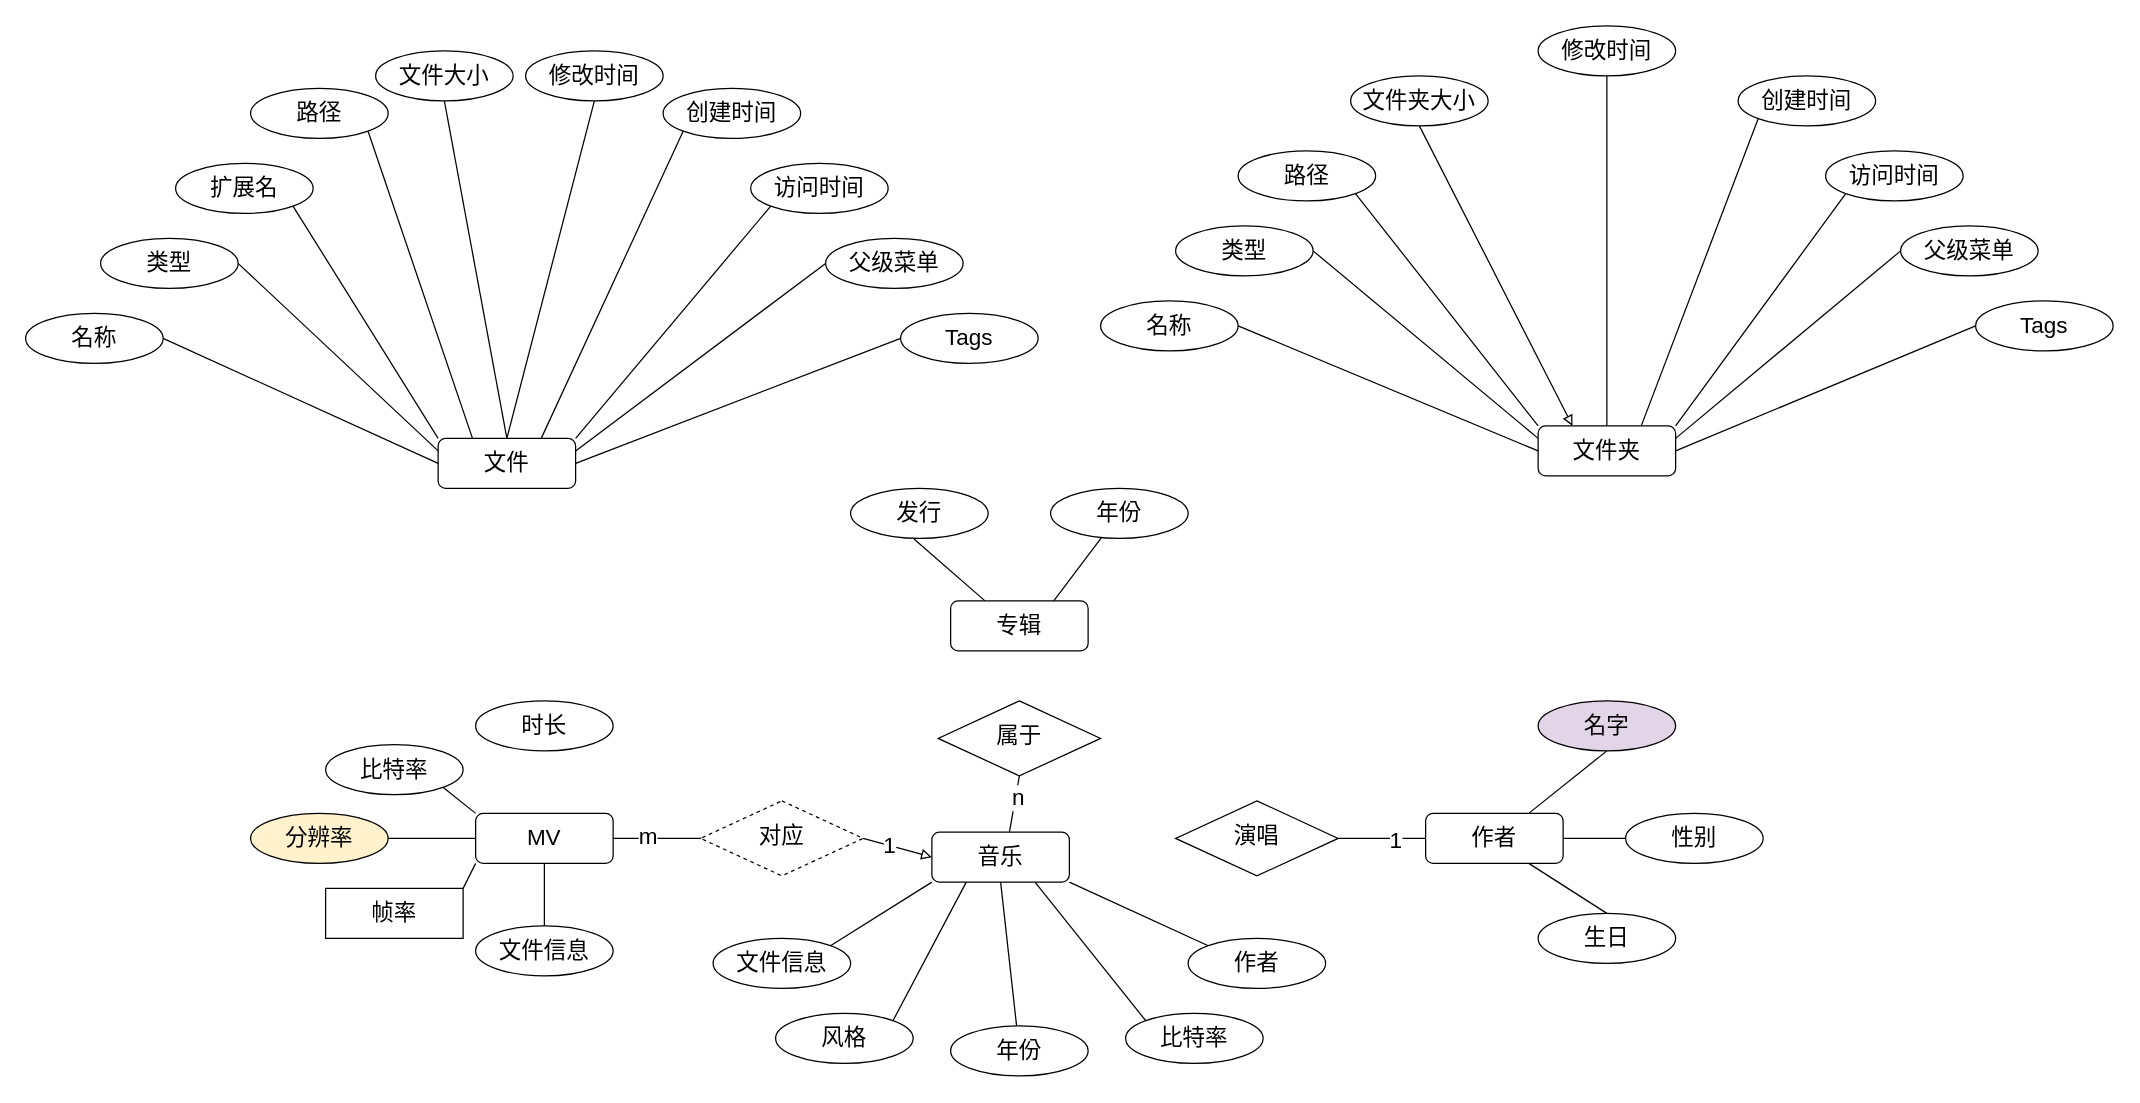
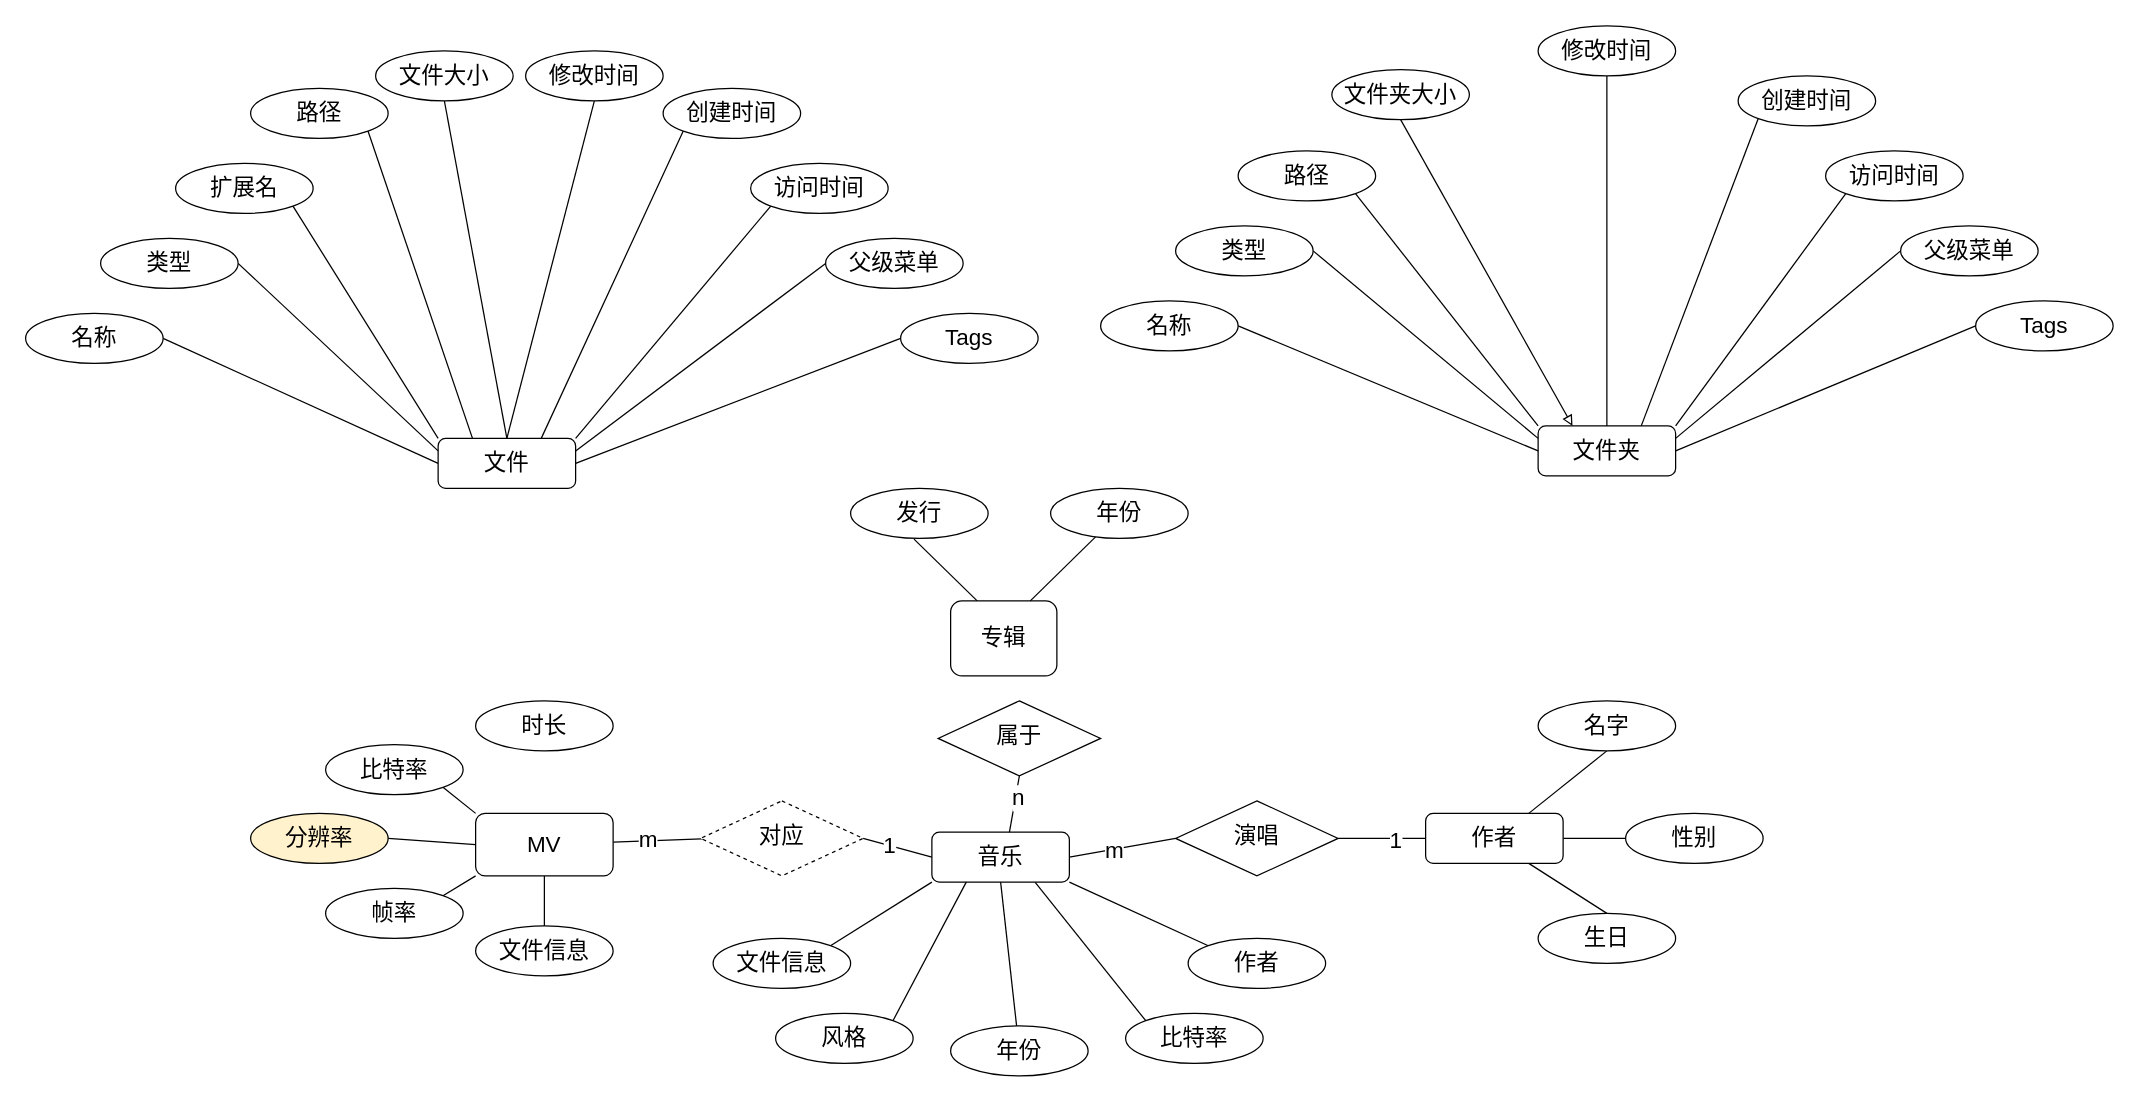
- <mxCell id="39" value="文件夹大小" style="ellipse;whiteSpace=wrap;html=1;fontSize=18;" vertex="1" parent="1"><mxGeometry x="1080" y="60" width="110" height="40" as="geometry" /></mxCell>
+ <mxCell id="39" value="文件夹大小" style="ellipse;whiteSpace=wrap;html=1;fontSize=18;" vertex="1" parent="1"><mxGeometry x="1065" y="55" width="110" height="40" as="geometry" /></mxCell>
- <mxCell id="58" value="&lt;font style=&quot;font-size: 18px;&quot;&gt;专辑&lt;/font&gt;" style="rounded=1;whiteSpace=wrap;html=1;fontSize=12;glass=0;strokeWidth=1;shadow=0;" vertex="1" parent="1"><mxGeometry x="760" y="480" width="110" height="40" as="geometry" /></mxCell>
+ <mxCell id="58" value="&lt;font style=&quot;font-size: 18px;&quot;&gt;专辑&lt;/font&gt;" style="rounded=1;whiteSpace=wrap;html=1;fontSize=12;glass=0;strokeWidth=1;shadow=0;" vertex="1" parent="1"><mxGeometry x="760" y="480" width="85" height="60" as="geometry" /></mxCell>
- <mxCell id="76" value="名字" style="ellipse;whiteSpace=wrap;html=1;fontSize=18;fillColor=#e1d5e7;" vertex="1" parent="1"><mxGeometry x="1230" y="560" width="110" height="40" as="geometry" /></mxCell>
+ <mxCell id="76" value="名字" style="ellipse;whiteSpace=wrap;html=1;fontSize=18;" vertex="1" parent="1"><mxGeometry x="1230" y="560" width="110" height="40" as="geometry" /></mxCell>
- <mxCell id="61" value="&lt;font style=&quot;font-size: 18px;&quot;&gt;MV&lt;/font&gt;" style="rounded=1;whiteSpace=wrap;html=1;fontSize=12;glass=0;strokeWidth=1;shadow=0;" vertex="1" parent="1"><mxGeometry x="380" y="650" width="110" height="40" as="geometry" /></mxCell>
+ <mxCell id="61" value="&lt;font style=&quot;font-size: 18px;&quot;&gt;MV&lt;/font&gt;" style="rounded=1;whiteSpace=wrap;html=1;fontSize=12;glass=0;strokeWidth=1;shadow=0;" vertex="1" parent="1"><mxGeometry x="380" y="650" width="110" height="50" as="geometry" /></mxCell>
+ <mxCell id="8" style="edgeStyle=none;rounded=0;orthogonalLoop=1;jettySize=auto;html=1;exitX=1;exitY=0.5;exitDx=0;exitDy=0;entryX=0;entryY=0.5;entryDx=0;entryDy=0;fontSize=18;endArrow=none;endFill=0;" edge="1" parent="1" source="14" target="5"><mxGeometry relative="1" as="geometry" /></mxCell>
+ <mxCell id="9" value="m" style="edgeLabel;html=1;align=center;verticalAlign=middle;resizable=0;points=[];fontSize=18;" vertex="1" connectable="0" parent="8"><mxGeometry x="-0.333" y="2" relative="1" as="geometry"><mxPoint x="7" y="2" as="offset" /></mxGeometry></mxCell>
- <mxCell id="62" style="edgeStyle=none;rounded=0;orthogonalLoop=1;jettySize=auto;html=1;exitX=1;exitY=0.5;exitDx=0;exitDy=0;entryX=0;entryY=0.5;entryDx=0;entryDy=0;fontSize=18;endArrow=block;endFill=0;" edge="1" parent="1" source="64" target="14"><mxGeometry relative="1" as="geometry" /></mxCell>
+ <mxCell id="62" style="edgeStyle=none;rounded=0;orthogonalLoop=1;jettySize=auto;html=1;exitX=1;exitY=0.5;exitDx=0;exitDy=0;entryX=0;entryY=0.5;entryDx=0;entryDy=0;fontSize=18;endArrow=none;endFill=0;" edge="1" parent="1" source="64" target="14"><mxGeometry relative="1" as="geometry" /></mxCell>
- <mxCell id="85" value="帧率" style="whiteSpace=wrap;html=1;fontSize=18;rounded=0;" vertex="1" parent="1"><mxGeometry x="260" y="710" width="110" height="40" as="geometry" /></mxCell>
+ <mxCell id="85" value="帧率" style="ellipse;whiteSpace=wrap;html=1;fontSize=18;" vertex="1" parent="1"><mxGeometry x="260" y="710" width="110" height="40" as="geometry" /></mxCell>
